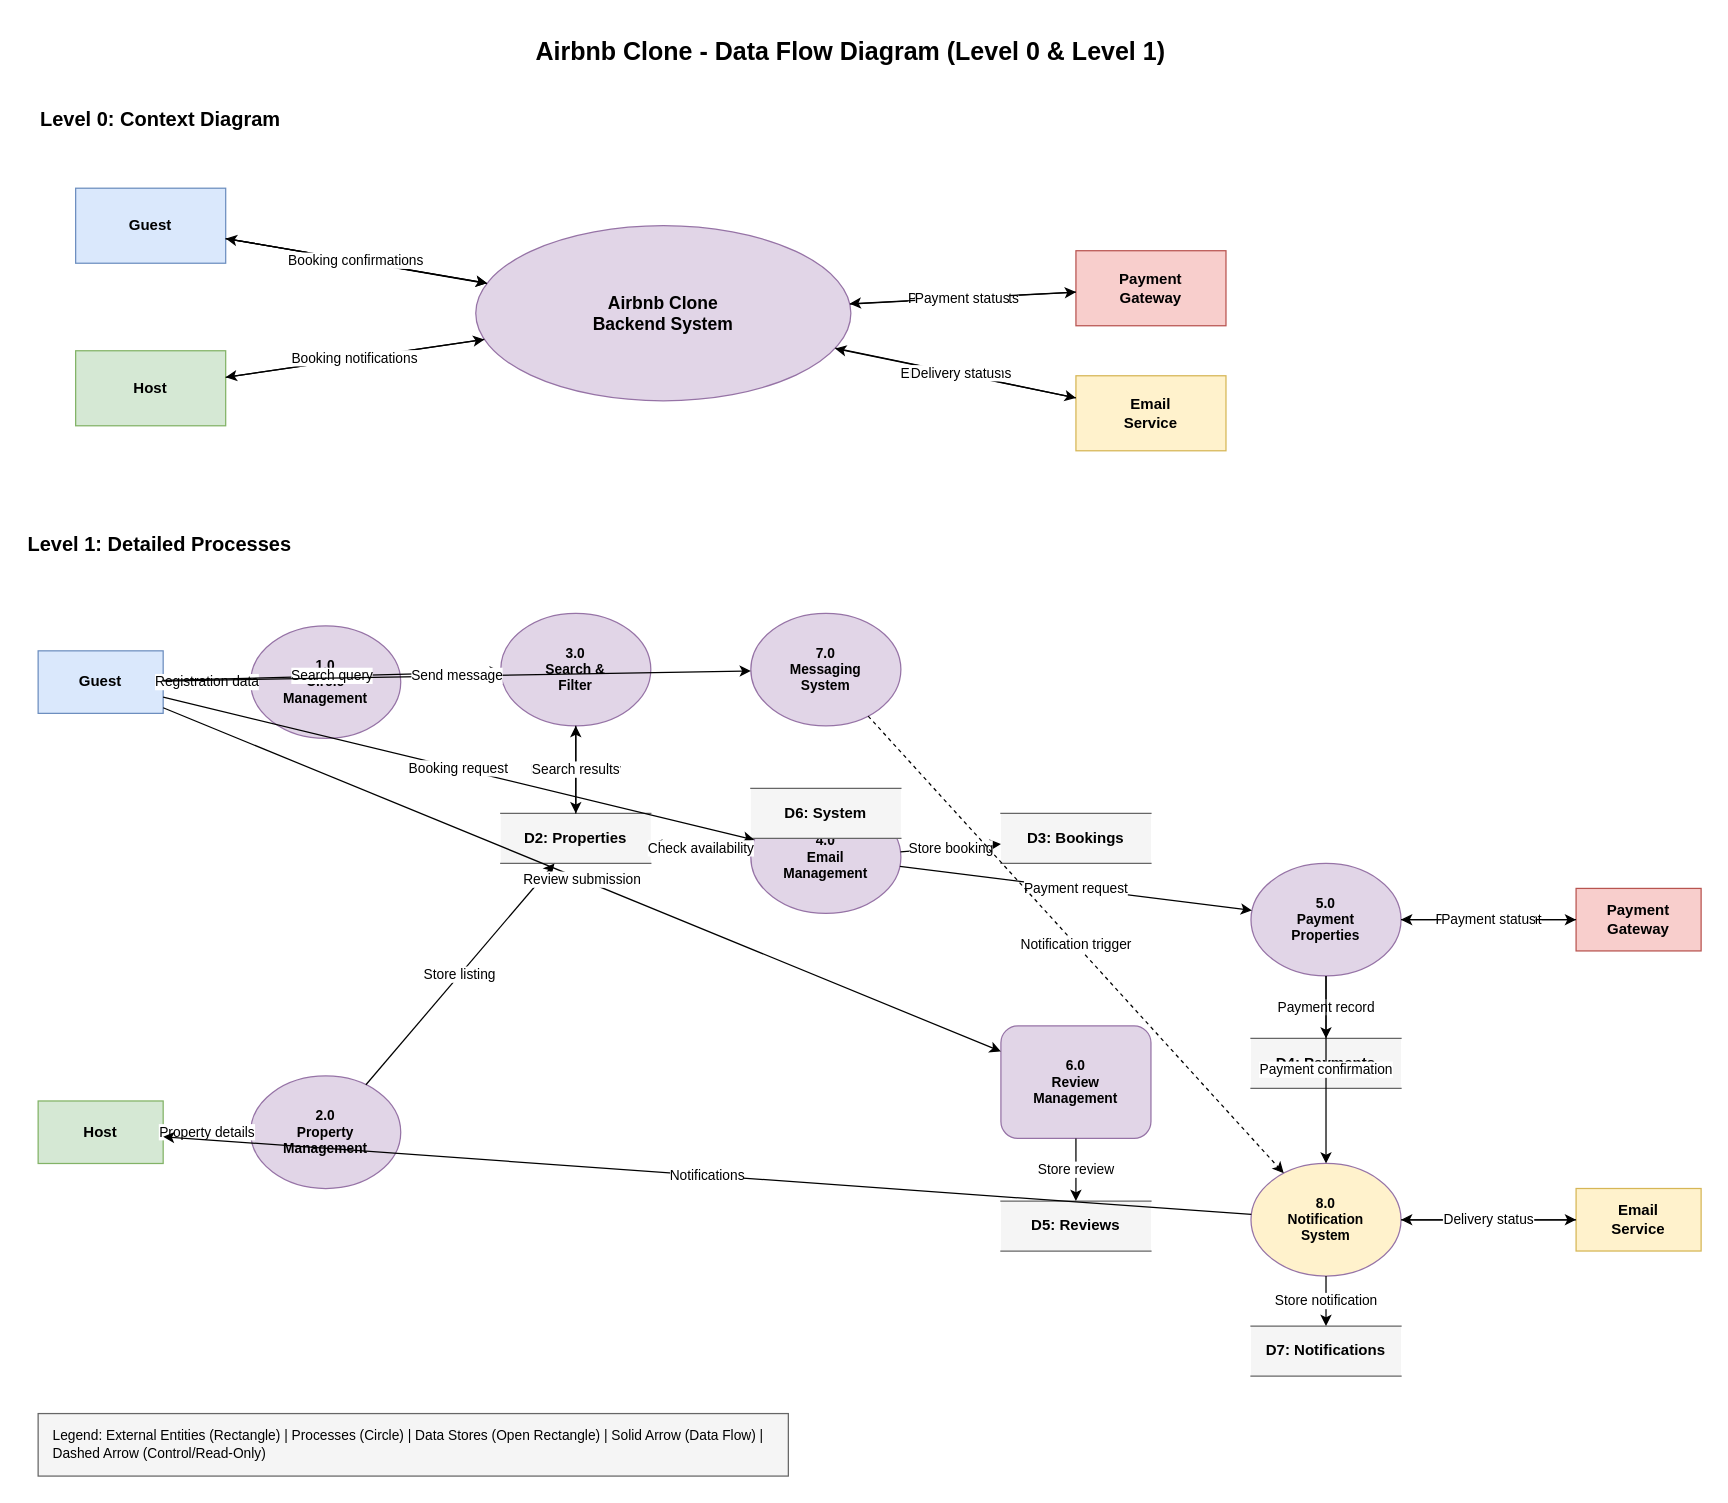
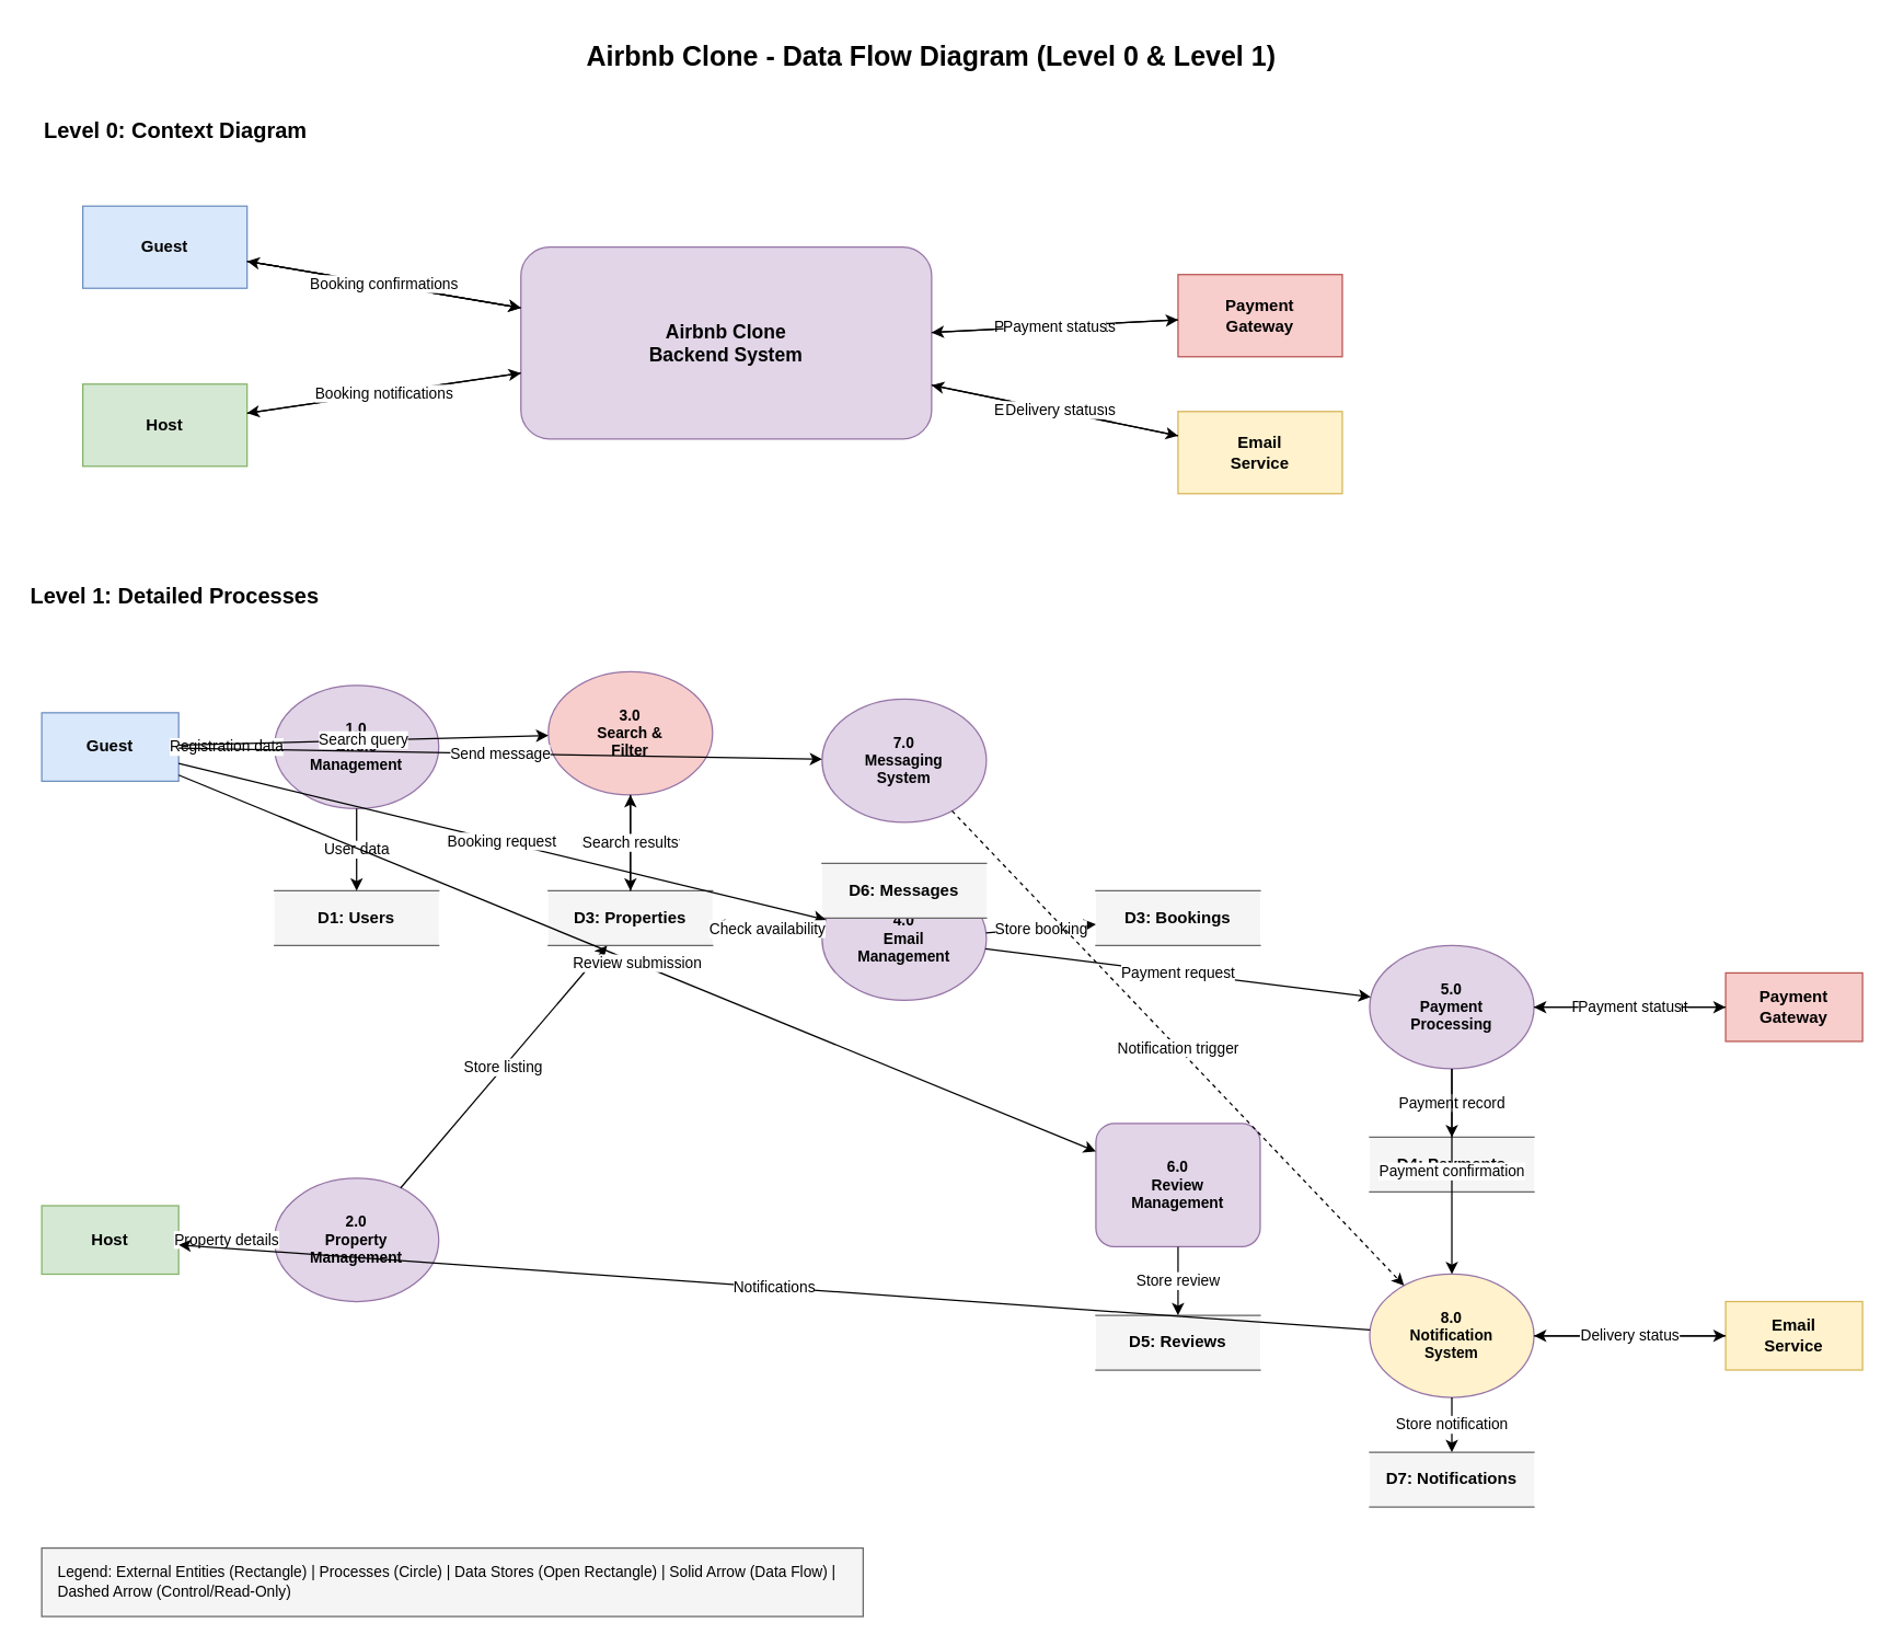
- <mxCell id="8" value="Airbnb Clone&#10;Backend System" style="ellipse;whiteSpace=wrap;html=1;fillColor=#e1d5e7;strokeColor=#9673a6;fontSize=14;fontStyle=1" vertex="1" parent="1"><mxGeometry x="380" y="180" width="300" height="140" as="geometry" /></mxCell>
+ <mxCell id="8" value="Airbnb Clone&#10;Backend System" style="whiteSpace=wrap;html=1;fillColor=#e1d5e7;strokeColor=#9673a6;fontSize=14;fontStyle=1;rounded=1;" vertex="1" parent="1"><mxGeometry x="380" y="180" width="300" height="140" as="geometry" /></mxCell>
- <mxCell id="25" value="3.0&#10;Search &amp;&#10;Filter" style="ellipse;whiteSpace=wrap;html=1;fillColor=#e1d5e7;strokeColor=#9673a6;fontSize=11;fontStyle=1" vertex="1" parent="1"><mxGeometry x="400" y="490" width="120" height="90" as="geometry" /></mxCell>
+ <mxCell id="25" value="3.0&#10;Search &amp;&#10;Filter" style="ellipse;whiteSpace=wrap;html=1;fillColor=#f8cecc;strokeColor=#9673a6;fontSize=11;fontStyle=1;" vertex="1" parent="1"><mxGeometry x="400" y="490" width="120" height="90" as="geometry" /></mxCell>
- <mxCell id="29" value="7.0&#10;Messaging&#10;System" style="ellipse;whiteSpace=wrap;html=1;fillColor=#e1d5e7;strokeColor=#9673a6;fontSize=11;fontStyle=1" vertex="1" parent="1"><mxGeometry x="600" y="490" width="120" height="90" as="geometry" /></mxCell>
+ <mxCell id="29" value="7.0&#10;Messaging&#10;System" style="ellipse;whiteSpace=wrap;html=1;fillColor=#e1d5e7;strokeColor=#9673a6;fontSize=11;fontStyle=1" vertex="1" parent="1"><mxGeometry x="600" y="510" width="120" height="90" as="geometry" /></mxCell>
+ <mxCell id="39" value="User data" style="endArrow=classic;html=1;rounded=0;" edge="1" parent="1" source="23" target="31"><mxGeometry width="50" height="50" relative="1" as="geometry"><mxPoint x="260" y="600" as="sourcePoint" /><mxPoint x="260" y="640" as="targetPoint" /></mxGeometry></mxCell>
- <mxCell id="36" value="D6: System" style="shape=partialRectangle;whiteSpace=wrap;html=1;left=0;right=0;fillColor=#f5f5f5;strokeColor=#666666;fontStyle=1" vertex="1" parent="1"><mxGeometry x="600" y="630" width="120" height="40" as="geometry" /></mxCell>
+ <mxCell id="36" value="D6: Messages" style="shape=partialRectangle;whiteSpace=wrap;html=1;left=0;right=0;fillColor=#f5f5f5;strokeColor=#666666;fontStyle=1" vertex="1" parent="1"><mxGeometry x="600" y="630" width="120" height="40" as="geometry" /></mxCell>
+ <mxCell id="31" value="D1: Users" style="shape=partialRectangle;whiteSpace=wrap;html=1;left=0;right=0;fillColor=#f5f5f5;strokeColor=#666666;fontStyle=1" vertex="1" parent="1"><mxGeometry x="200" y="650" width="120" height="40" as="geometry" /></mxCell>
- <mxCell id="32" value="D2: Properties" style="shape=partialRectangle;whiteSpace=wrap;html=1;left=0;right=0;fillColor=#f5f5f5;strokeColor=#666666;fontStyle=1" vertex="1" parent="1"><mxGeometry x="400" y="650" width="120" height="40" as="geometry" /></mxCell>
+ <mxCell id="32" value="D3: Properties" style="shape=partialRectangle;whiteSpace=wrap;html=1;left=0;right=0;fillColor=#f5f5f5;strokeColor=#666666;fontStyle=1" vertex="1" parent="1"><mxGeometry x="400" y="650" width="120" height="40" as="geometry" /></mxCell>
- <mxCell id="27" value="5.0&#10;Payment&#10;Properties" style="ellipse;whiteSpace=wrap;html=1;fillColor=#e1d5e7;strokeColor=#9673a6;fontSize=11;fontStyle=1" vertex="1" parent="1"><mxGeometry x="1000" y="690" width="120" height="90" as="geometry" /></mxCell>
+ <mxCell id="27" value="5.0&#10;Payment&#10;Processing" style="ellipse;whiteSpace=wrap;html=1;fillColor=#e1d5e7;strokeColor=#9673a6;fontSize=11;fontStyle=1" vertex="1" parent="1"><mxGeometry x="1000" y="690" width="120" height="90" as="geometry" /></mxCell>
